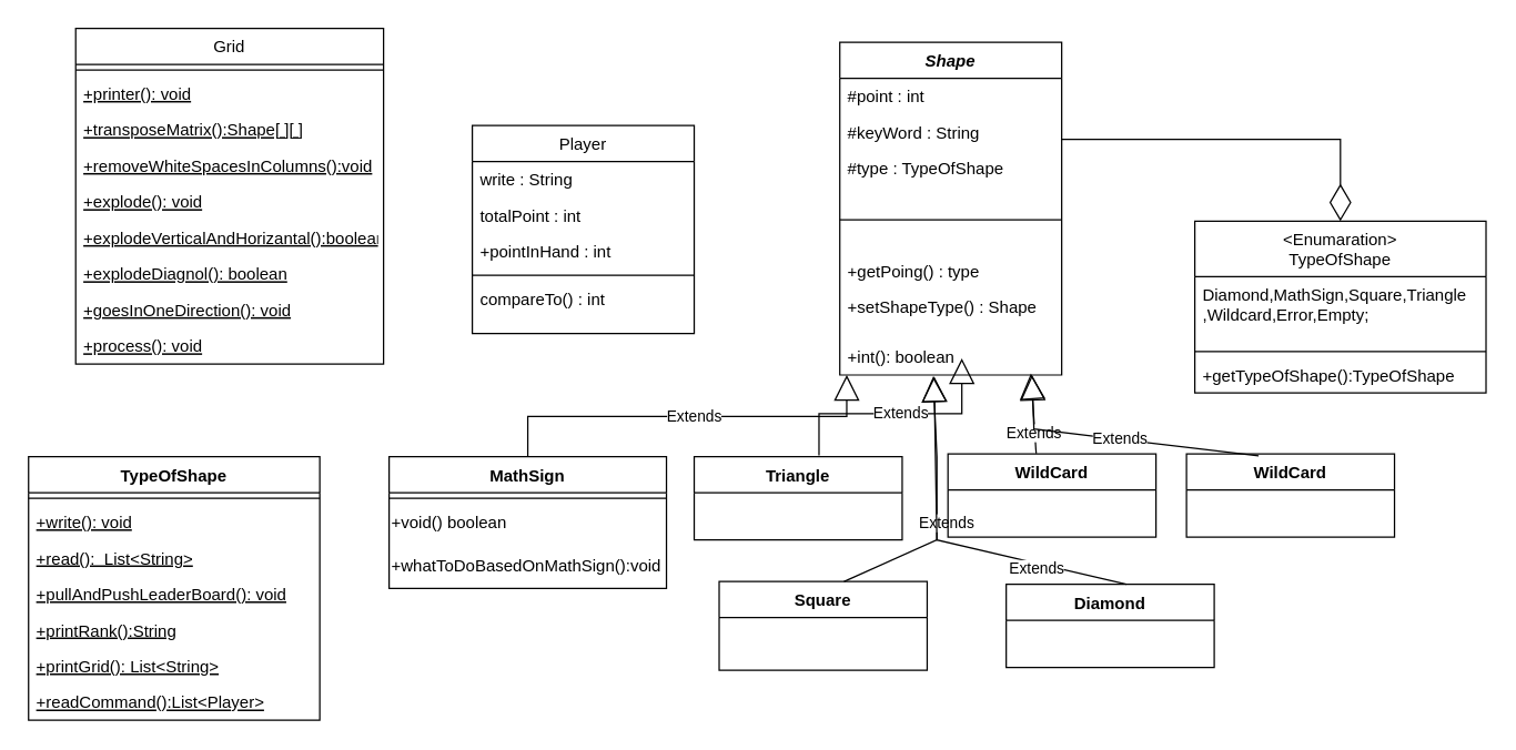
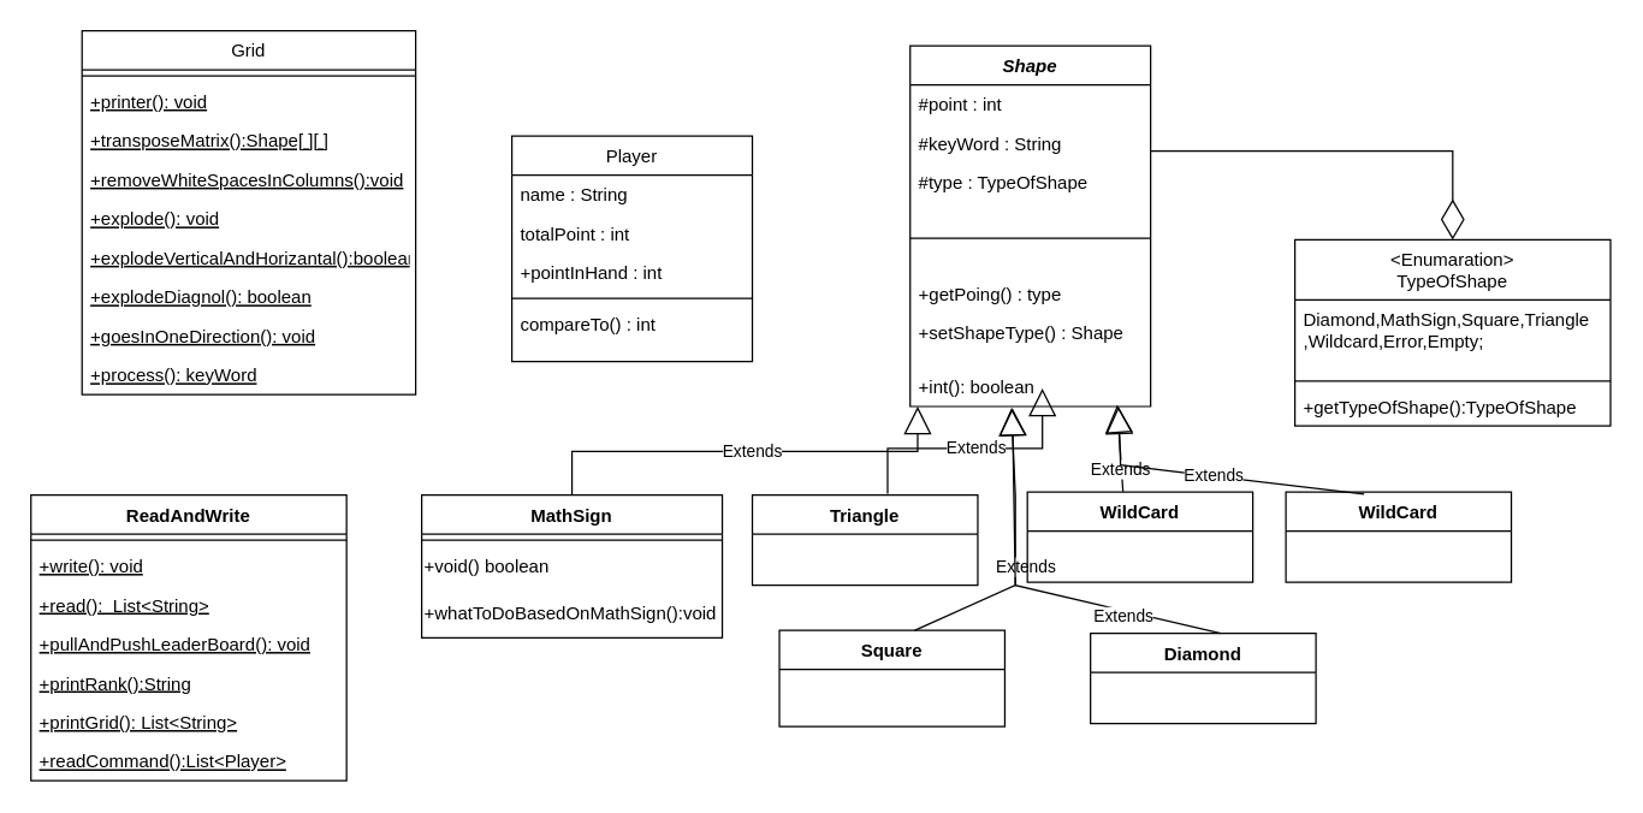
- <mxCell id="3" value="write : String" style="text;align=left;verticalAlign=top;spacingLeft=4;spacingRight=4;overflow=hidden;rotatable=0;points=[[0,0.5],[1,0.5]];portConstraint=eastwest;rounded=0;shadow=0;html=0;" parent="2" vertex="1"><mxGeometry y="26" width="160" height="26" as="geometry" /></mxCell>
+ <mxCell id="3" value="name : String" style="text;align=left;verticalAlign=top;spacingLeft=4;spacingRight=4;overflow=hidden;rotatable=0;points=[[0,0.5],[1,0.5]];portConstraint=eastwest;rounded=0;shadow=0;html=0;" parent="2" vertex="1"><mxGeometry y="26" width="160" height="26" as="geometry" /></mxCell>
- <mxCell id="17" value="+process(): void" style="text;align=left;verticalAlign=top;spacingLeft=4;spacingRight=4;overflow=hidden;rotatable=0;points=[[0,0.5],[1,0.5]];portConstraint=eastwest;rounded=0;shadow=0;html=0;fontStyle=4" vertex="1" parent="8"><mxGeometry y="216" width="222" height="26" as="geometry" /></mxCell>
+ <mxCell id="17" value="+process(): keyWord" style="text;align=left;verticalAlign=top;spacingLeft=4;spacingRight=4;overflow=hidden;rotatable=0;points=[[0,0.5],[1,0.5]];portConstraint=eastwest;rounded=0;shadow=0;html=0;fontStyle=4" vertex="1" parent="8"><mxGeometry y="216" width="222" height="26" as="geometry" /></mxCell>
- <mxCell id="41" value="TypeOfShape" style="swimlane;fontStyle=1;align=center;verticalAlign=top;childLayout=stackLayout;horizontal=1;startSize=26;horizontalStack=0;resizeParent=1;resizeParentMax=0;resizeLast=0;collapsible=1;marginBottom=0;" parent="1" vertex="1"><mxGeometry x="20" y="329" width="210" height="190" as="geometry" /></mxCell>
+ <mxCell id="41" value="ReadAndWrite" style="swimlane;fontStyle=1;align=center;verticalAlign=top;childLayout=stackLayout;horizontal=1;startSize=26;horizontalStack=0;resizeParent=1;resizeParentMax=0;resizeLast=0;collapsible=1;marginBottom=0;" parent="1" vertex="1"><mxGeometry x="20" y="329" width="210" height="190" as="geometry" /></mxCell>
